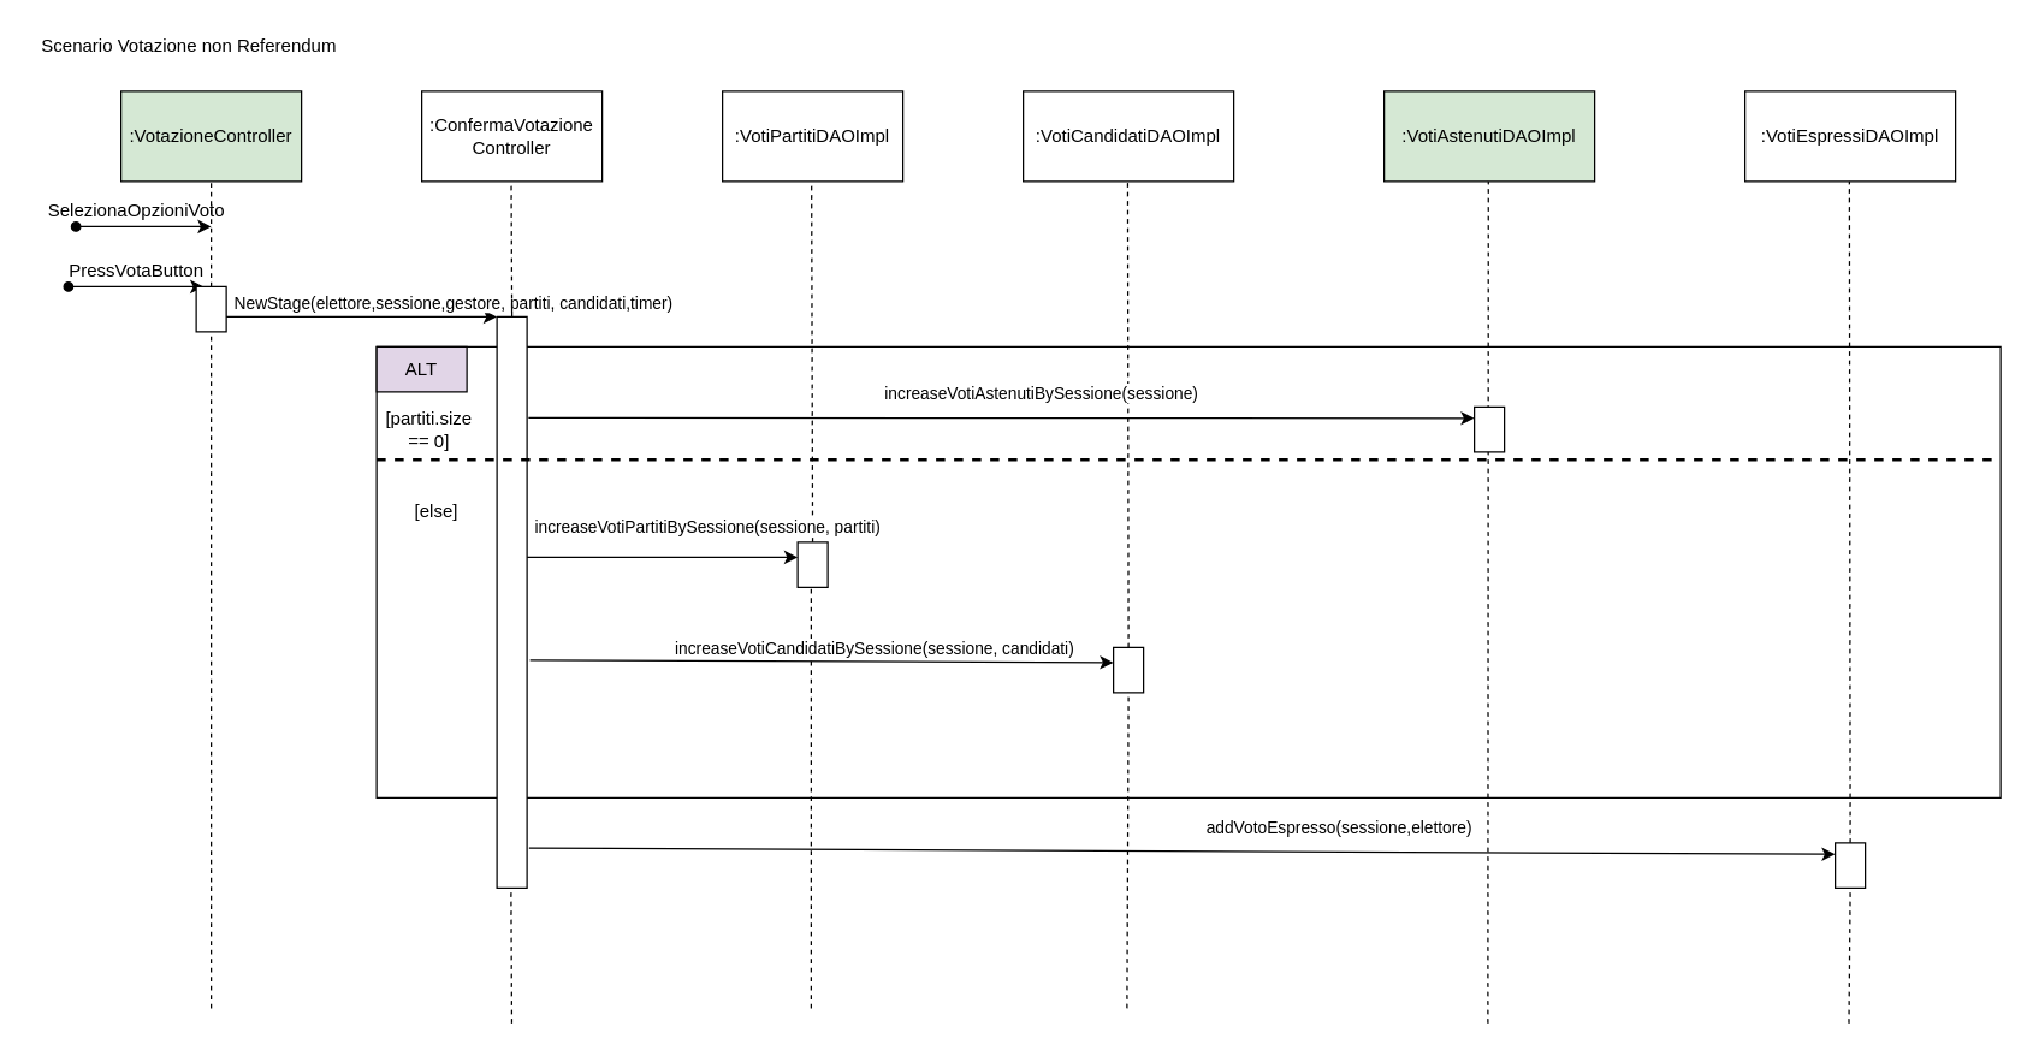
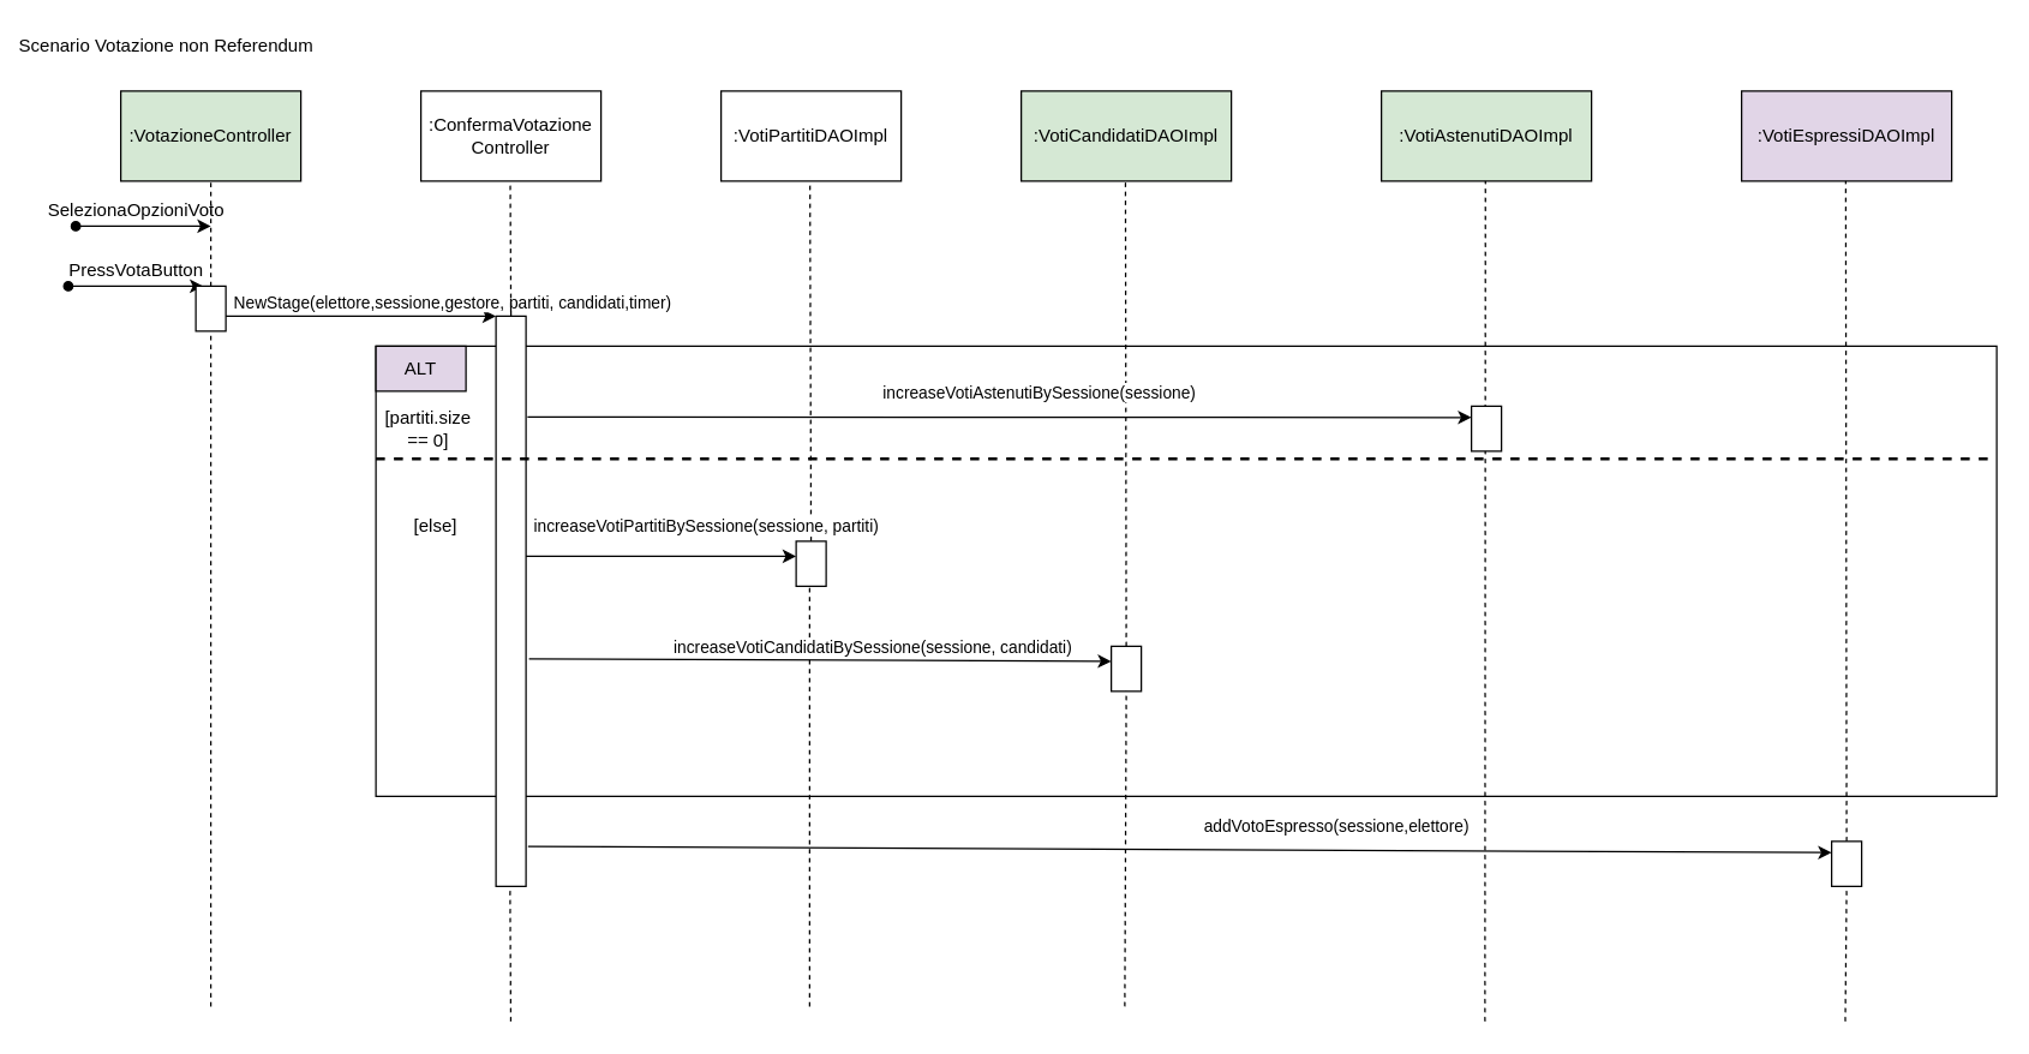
- <mxCell id="14" value="Scenario Votazione non Referendum" style="text;html=1;align=center;verticalAlign=middle;resizable=0;points=[];autosize=1;strokeColor=none;fillColor=none;" parent="1" vertex="1"><mxGeometry x="20" y="20" width="210" height="20" as="geometry" /></mxCell>
+ <mxCell id="14" value="Scenario Votazione non Referendum" style="text;html=1;align=center;verticalAlign=middle;resizable=0;points=[];autosize=1;strokeColor=none;fillColor=none;" parent="1" vertex="1"><mxGeometry x="5" y="20" width="210" height="20" as="geometry" /></mxCell>
- <mxCell id="6" value=":VotiCandidatiDAOImpl" style="rounded=0;whiteSpace=wrap;html=1;" parent="1" vertex="1"><mxGeometry x="680" y="60" width="140" height="60" as="geometry" /></mxCell>
+ <mxCell id="6" value=":VotiCandidatiDAOImpl" style="rounded=0;whiteSpace=wrap;html=1;fillColor=#d5e8d4;" parent="1" vertex="1"><mxGeometry x="680" y="60" width="140" height="60" as="geometry" /></mxCell>
- <mxCell id="8" value=":VotiEspressiDAOImpl" style="rounded=0;whiteSpace=wrap;html=1;" parent="1" vertex="1"><mxGeometry x="1160" y="60" width="140" height="60" as="geometry" /></mxCell>
+ <mxCell id="8" value=":VotiEspressiDAOImpl" style="rounded=0;whiteSpace=wrap;html=1;fillColor=#e1d5e7;" parent="1" vertex="1"><mxGeometry x="1160" y="60" width="140" height="60" as="geometry" /></mxCell>
- <mxCell id="41" value="[else]" style="text;html=1;strokeColor=none;fillColor=none;align=center;verticalAlign=middle;whiteSpace=wrap;rounded=0;" parent="1" vertex="1"><mxGeometry x="260" y="325" width="60" height="30" as="geometry" /></mxCell>
+ <mxCell id="41" value="[else]" style="text;html=1;strokeColor=none;fillColor=none;align=center;verticalAlign=middle;whiteSpace=wrap;rounded=0;" parent="1" vertex="1"><mxGeometry x="260" y="335" width="60" height="30" as="geometry" /></mxCell>
